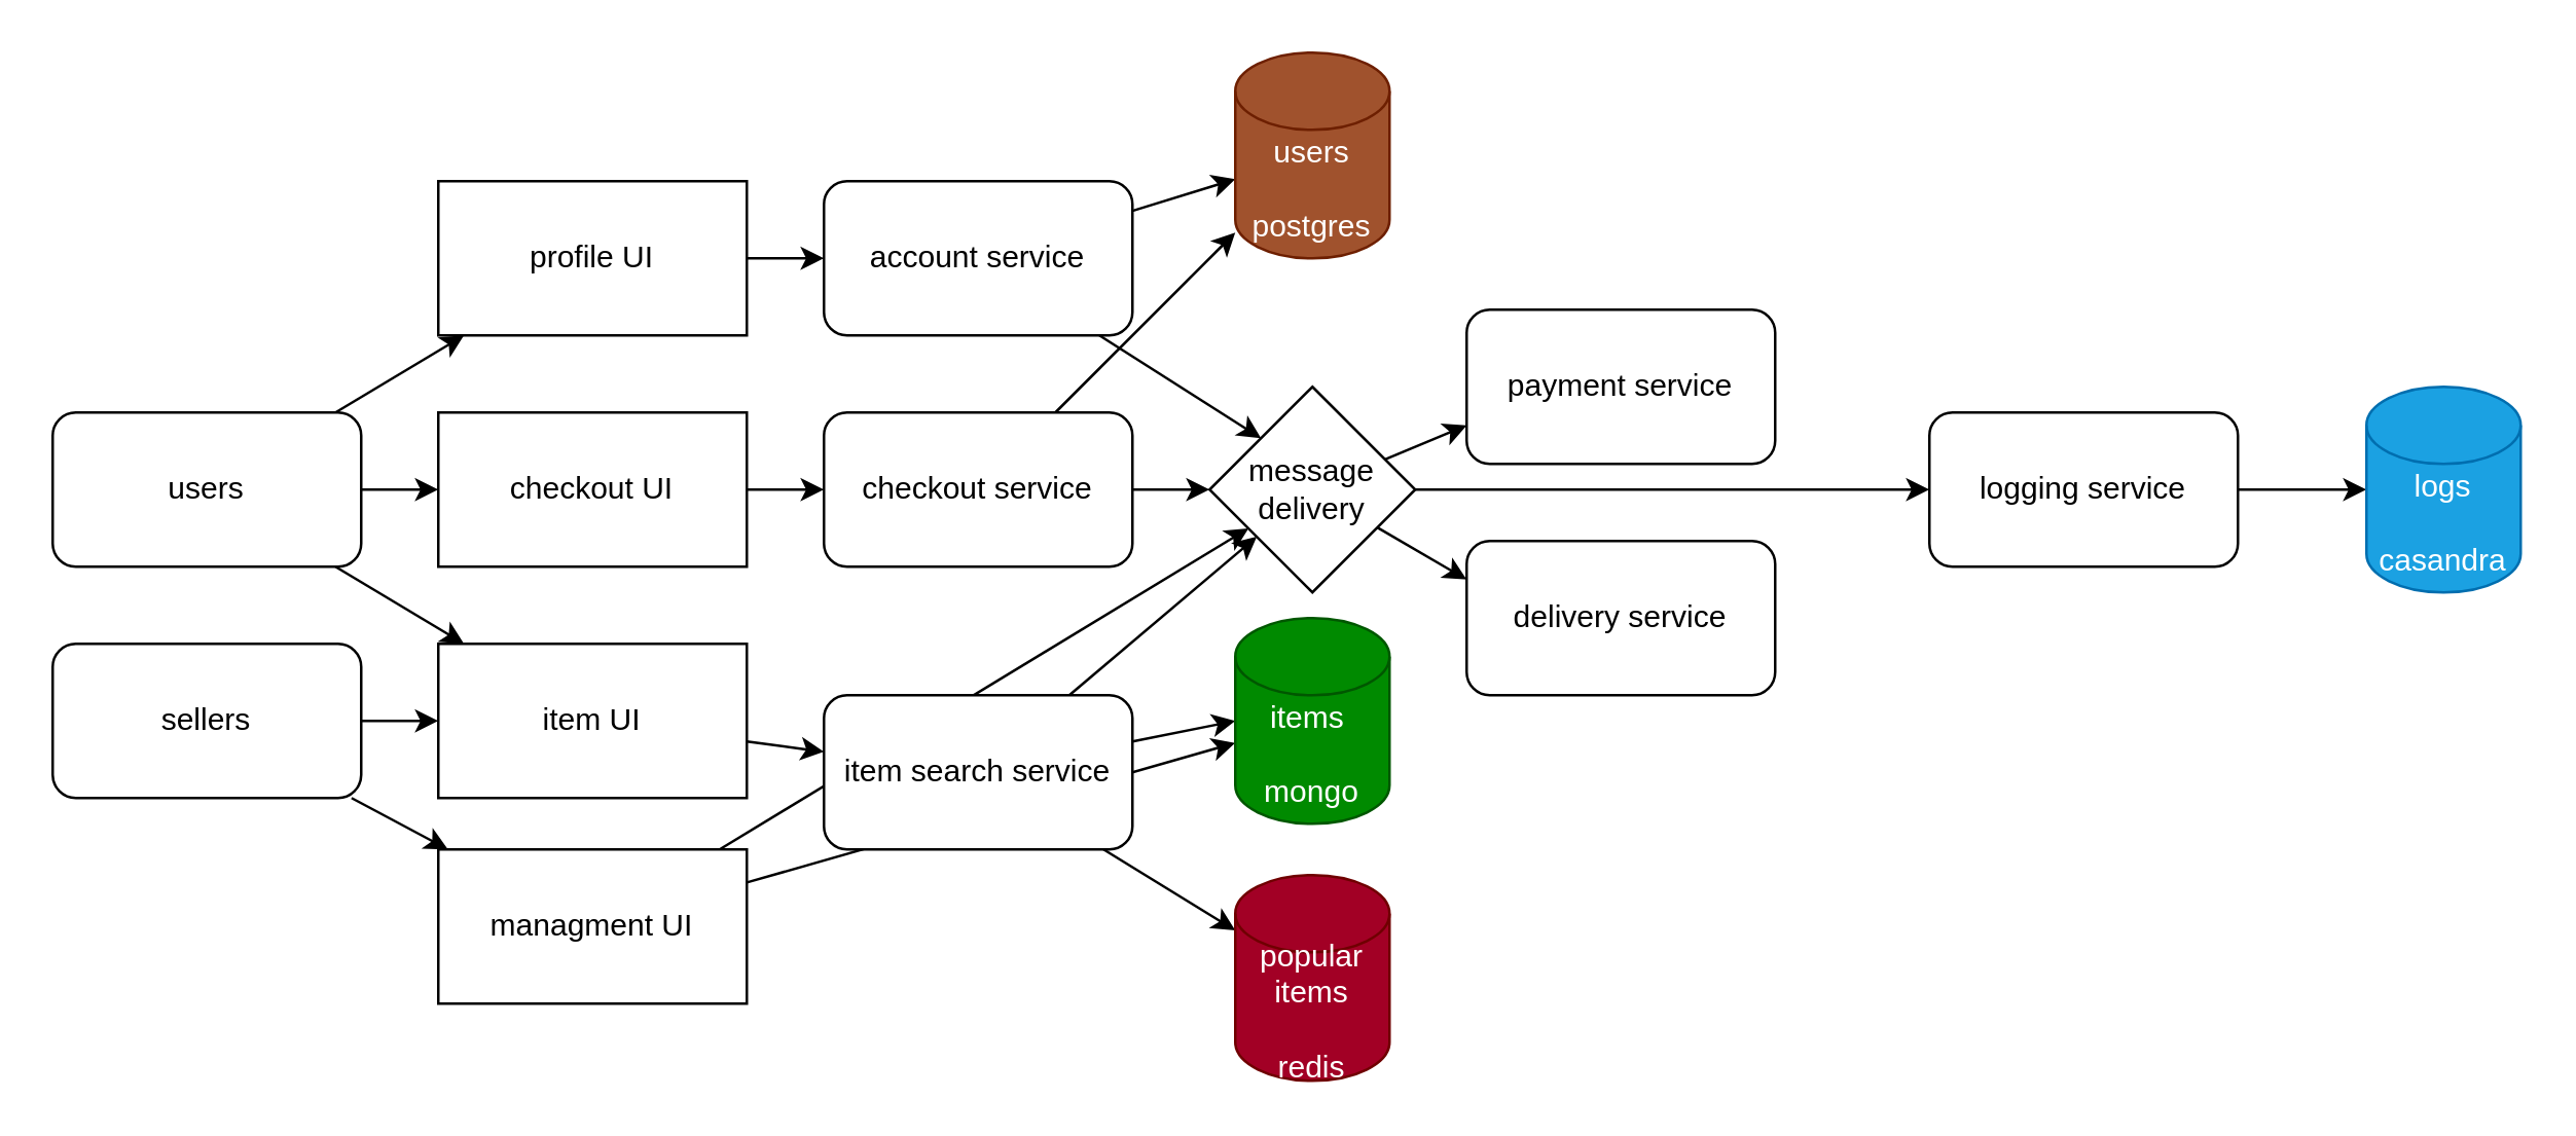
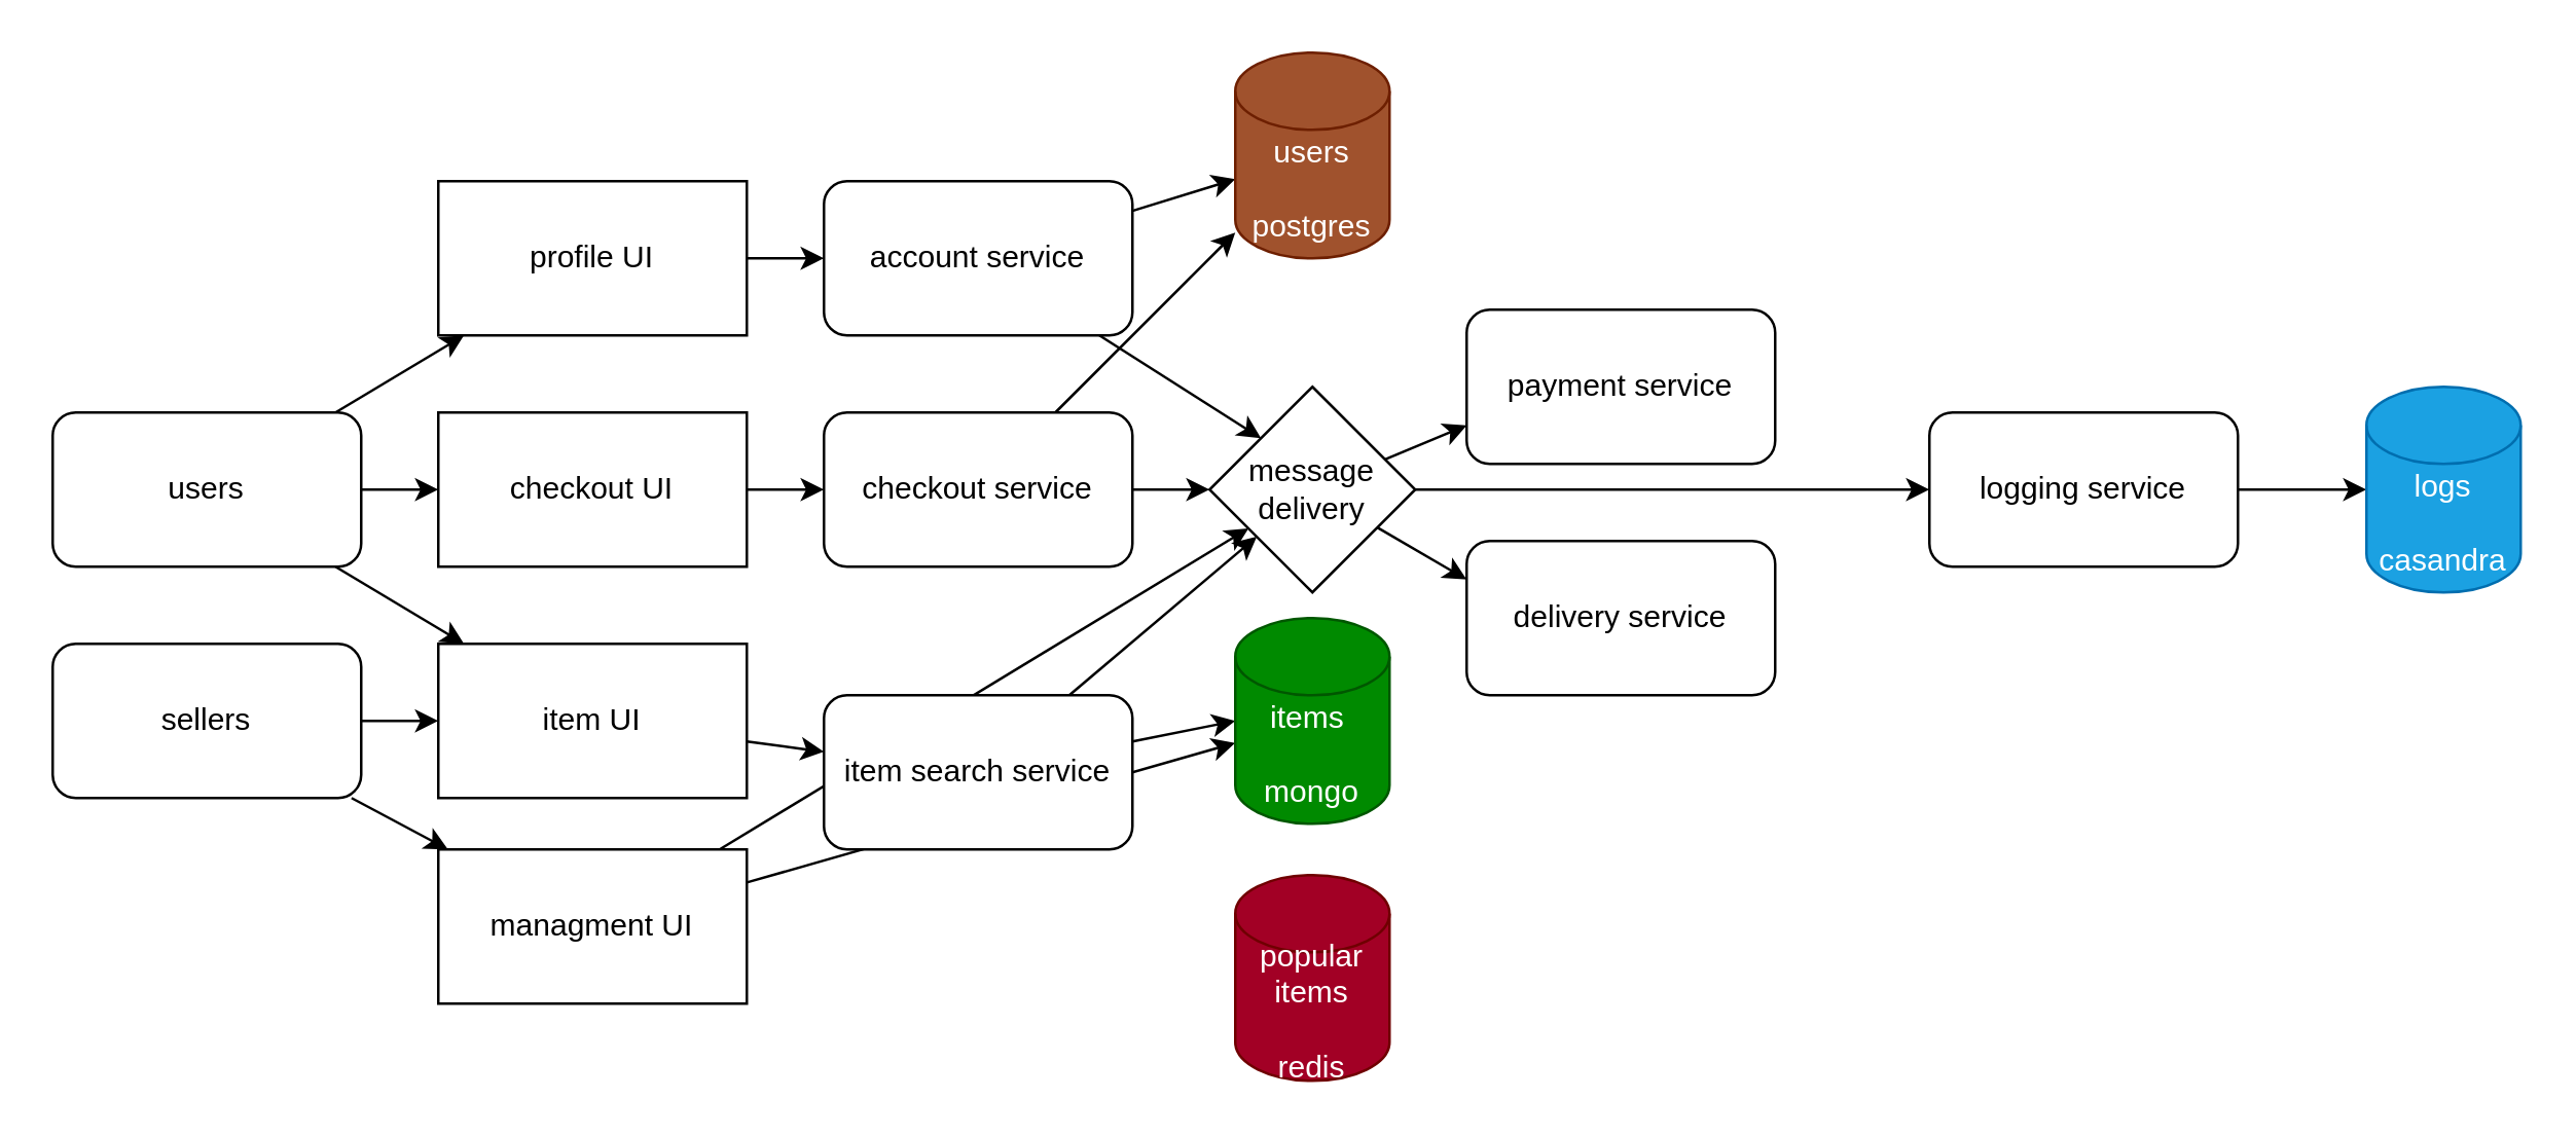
- <mxCell id="28" style="edgeStyle=none;html=1;" edge="1" parent="1" source="29" target="39"><mxGeometry relative="1" as="geometry" /></mxCell>
